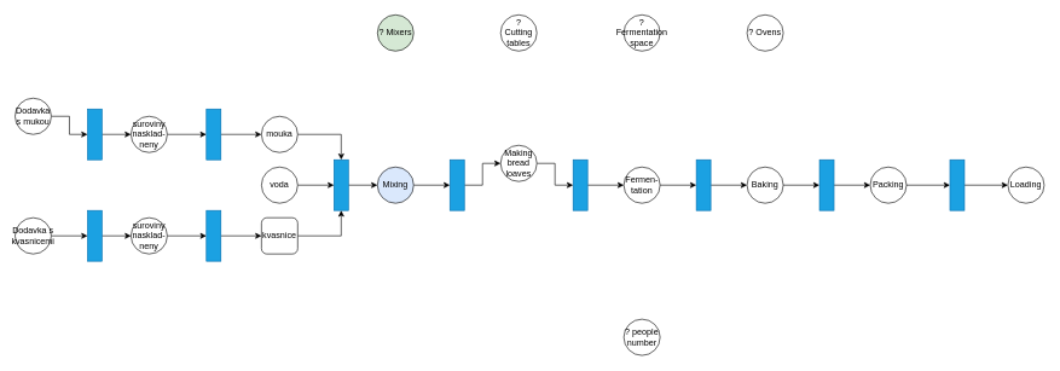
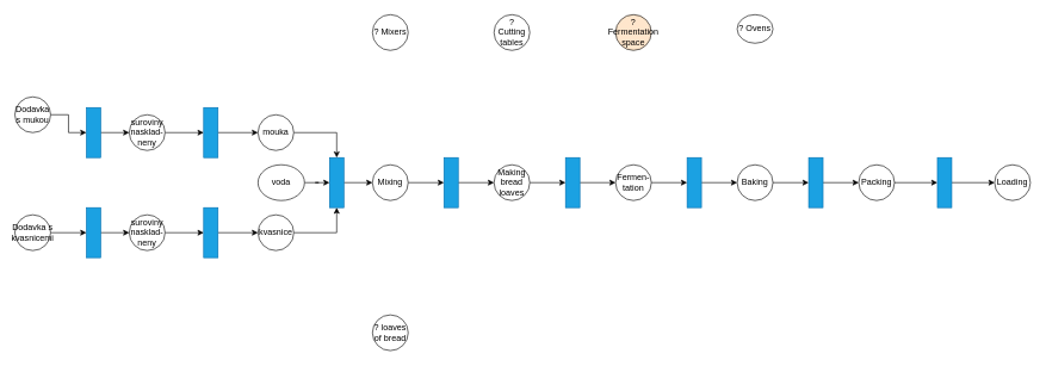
- <mxCell id="49" value="? Mixers" style="ellipse;whiteSpace=wrap;html=1;aspect=fixed;fillColor=#d5e8d4;" parent="1" vertex="1"><mxGeometry x="520" y="20" width="50" height="50" as="geometry" /></mxCell>
+ <mxCell id="49" value="? Mixers" style="ellipse;whiteSpace=wrap;html=1;aspect=fixed;" parent="1" vertex="1"><mxGeometry x="520" y="20" width="50" height="50" as="geometry" /></mxCell>
- <mxCell id="50" value="? Fermentation space" style="ellipse;whiteSpace=wrap;html=1;aspect=fixed;" parent="1" vertex="1"><mxGeometry x="860" y="20" width="50" height="50" as="geometry" /></mxCell>
+ <mxCell id="50" value="? Fermentation space" style="ellipse;whiteSpace=wrap;html=1;aspect=fixed;fillColor=#ffe6cc;" parent="1" vertex="1"><mxGeometry x="860" y="20" width="50" height="50" as="geometry" /></mxCell>
- <mxCell id="48" value="? Ovens" style="ellipse;whiteSpace=wrap;html=1;aspect=fixed;" parent="1" vertex="1"><mxGeometry x="1030" y="20" width="50" height="50" as="geometry" /></mxCell>
+ <mxCell id="48" value="? Ovens" style="ellipse;whiteSpace=wrap;html=1;aspect=fixed;" parent="1" vertex="1"><mxGeometry x="1030" y="20" width="50" height="40" as="geometry" /></mxCell>
- <mxCell id="21" value="Making bread loaves" style="ellipse;whiteSpace=wrap;html=1;aspect=fixed;" parent="1" vertex="1"><mxGeometry x="690" y="200" width="50" height="50" as="geometry" /></mxCell>
+ <mxCell id="21" value="Making bread loaves" style="ellipse;whiteSpace=wrap;html=1;aspect=fixed;" parent="1" vertex="1"><mxGeometry x="690" y="230" width="50" height="50" as="geometry" /></mxCell>
- <mxCell id="23" value="voda" style="ellipse;whiteSpace=wrap;html=1;aspect=fixed;" parent="1" vertex="1"><mxGeometry x="360" y="230" width="50" height="50" as="geometry" /></mxCell>
+ <mxCell id="23" value="voda" style="ellipse;whiteSpace=wrap;html=1;aspect=fixed;" parent="1" vertex="1"><mxGeometry x="360" y="230" width="65" height="50" as="geometry" /></mxCell>
- <mxCell id="7" value="Mixing" style="ellipse;whiteSpace=wrap;html=1;aspect=fixed;fillColor=#dae8fc;" parent="1" vertex="1"><mxGeometry x="520" y="230" width="50" height="50" as="geometry" /></mxCell>
+ <mxCell id="7" value="Mixing" style="ellipse;whiteSpace=wrap;html=1;aspect=fixed;" parent="1" vertex="1"><mxGeometry x="520" y="230" width="50" height="50" as="geometry" /></mxCell>
- <mxCell id="25" value="kvasnice" style="whiteSpace=wrap;html=1;aspect=fixed;rounded=1;" parent="1" vertex="1"><mxGeometry x="360" y="300" width="50" height="50" as="geometry" /></mxCell>
+ <mxCell id="25" value="kvasnice" style="ellipse;whiteSpace=wrap;html=1;aspect=fixed;" parent="1" vertex="1"><mxGeometry x="360" y="300" width="50" height="50" as="geometry" /></mxCell>
+ <mxCell id="52" value="? loaves of bread" style="ellipse;whiteSpace=wrap;html=1;aspect=fixed;" parent="1" vertex="1"><mxGeometry x="520" y="440" width="50" height="50" as="geometry" /></mxCell>
- <mxCell id="47" value="? people number" style="ellipse;whiteSpace=wrap;html=1;aspect=fixed;" parent="1" vertex="1"><mxGeometry x="860" y="440" width="50" height="50" as="geometry" /></mxCell>
